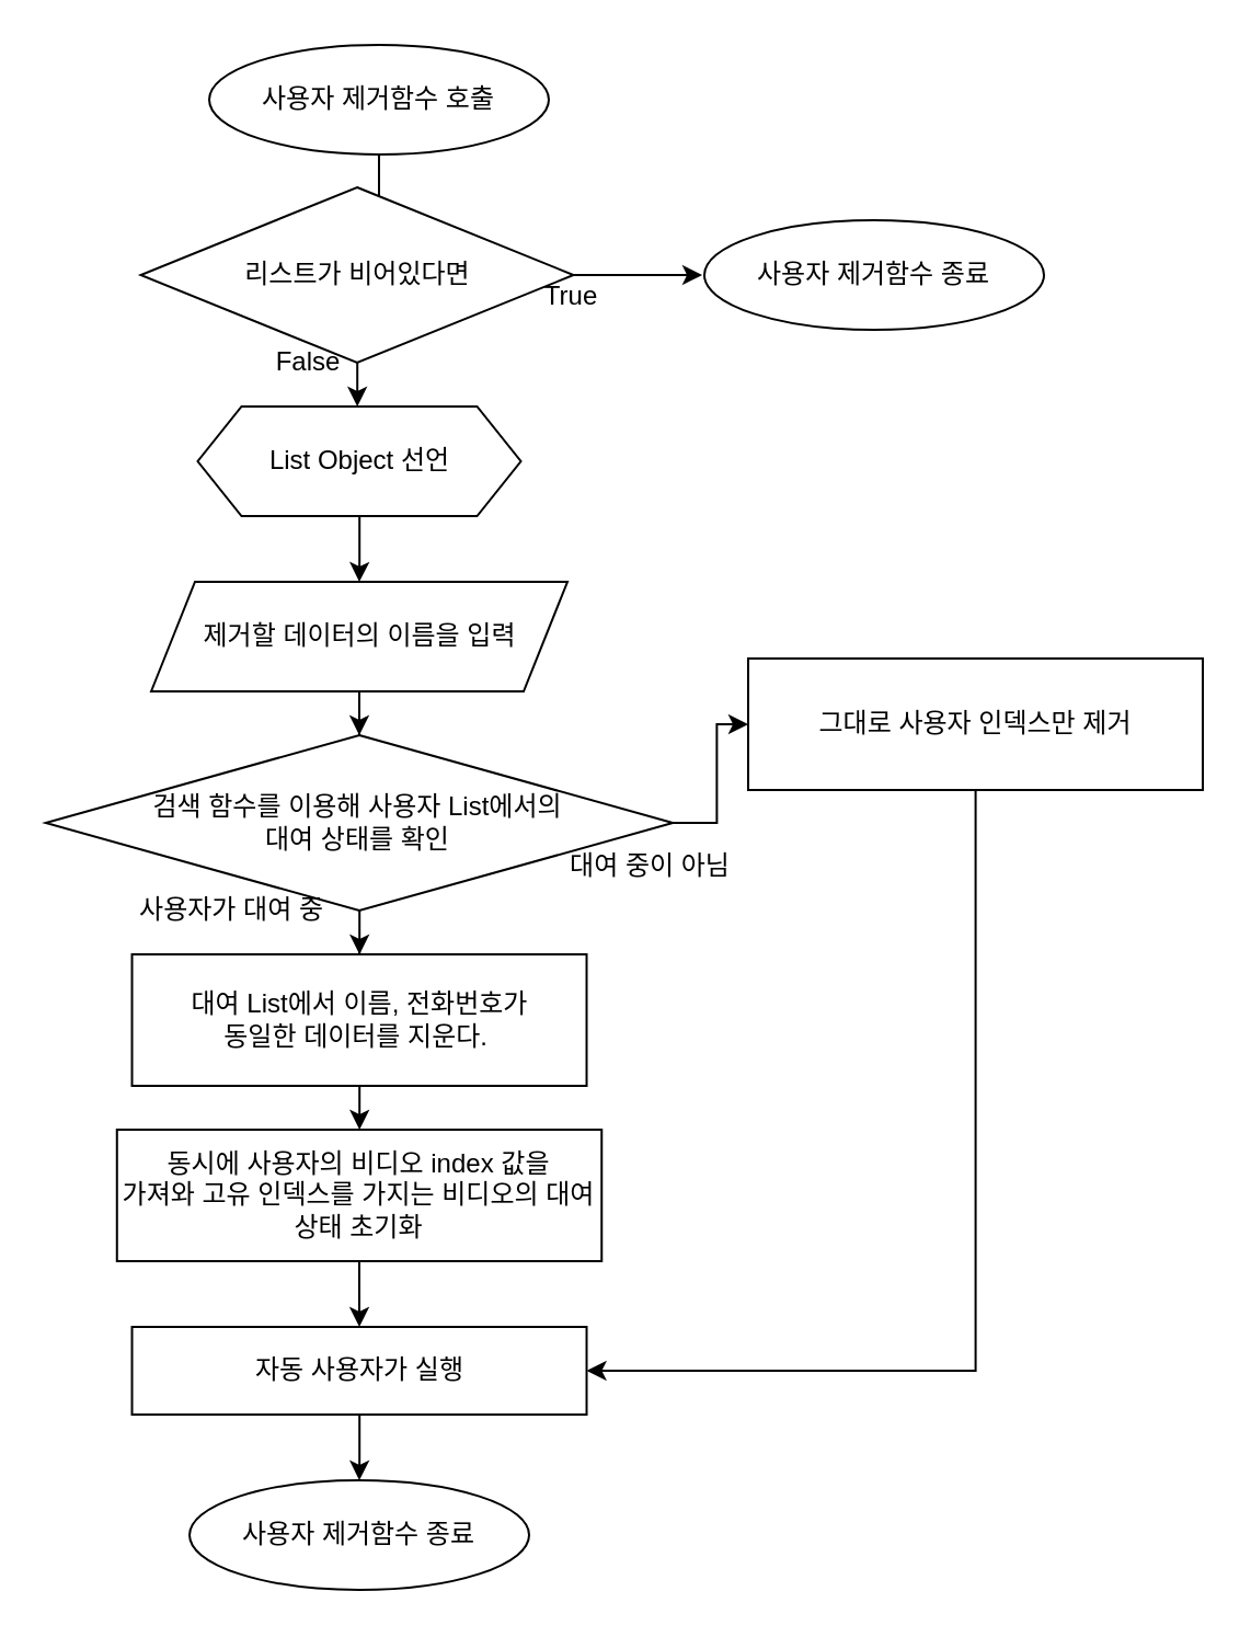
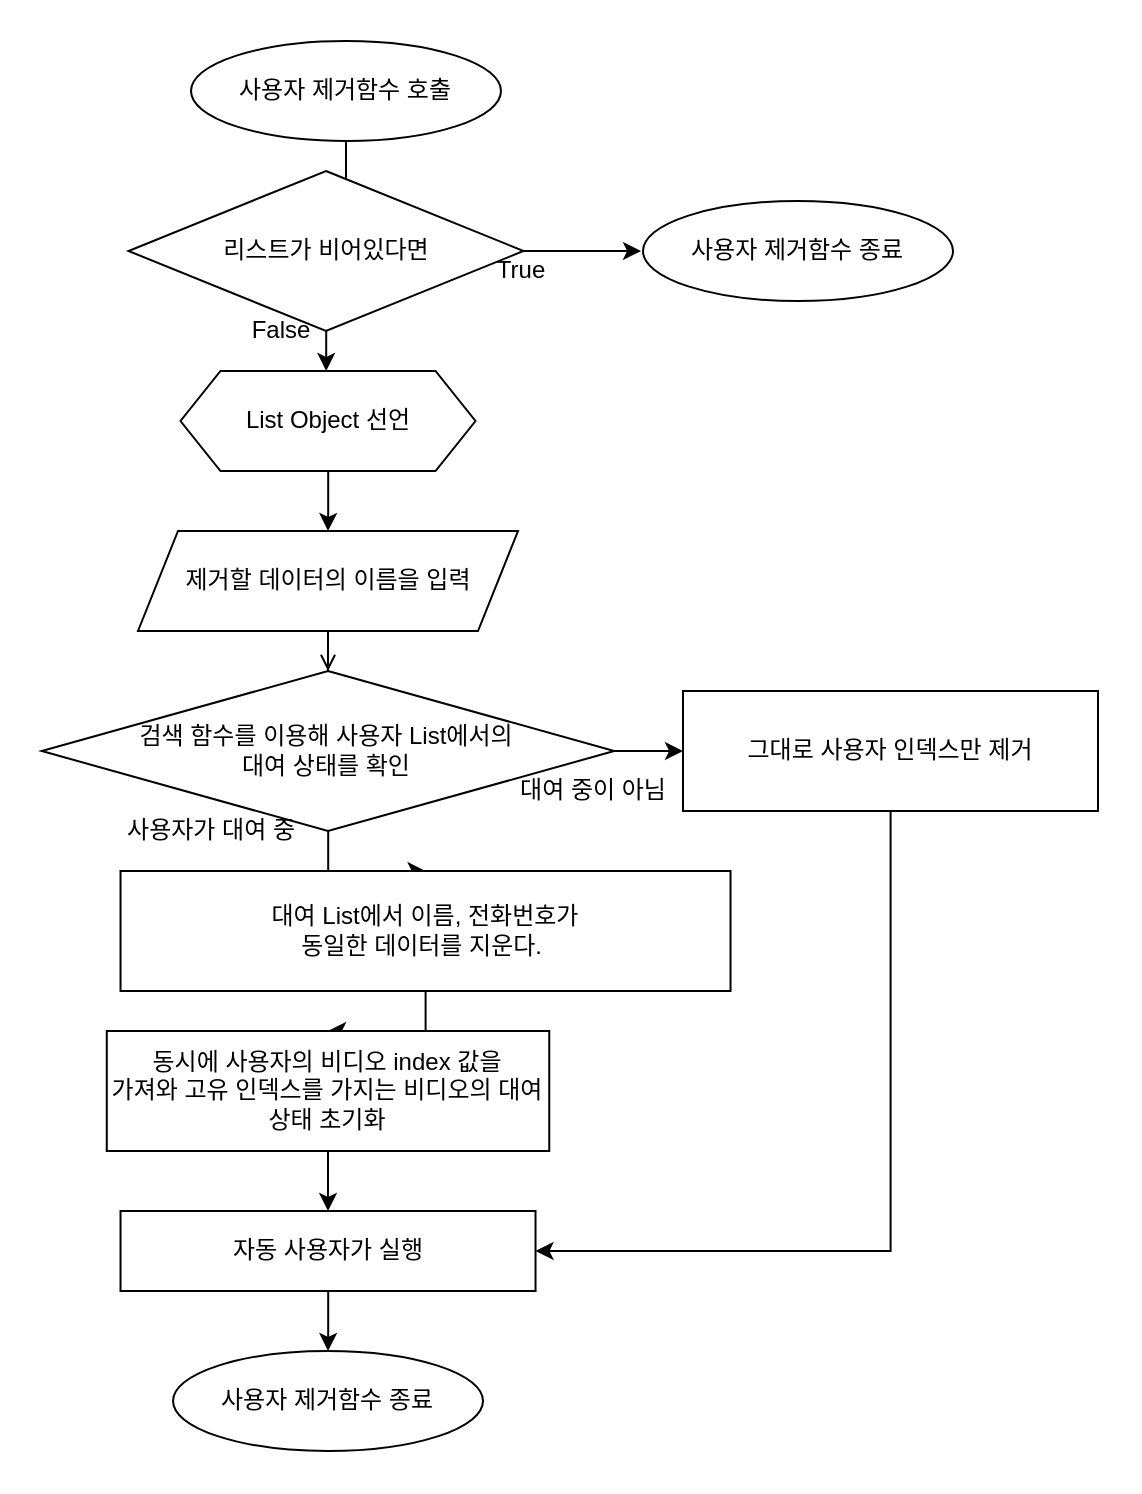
- <mxCell id="4" style="edgeStyle=orthogonalEdgeStyle;rounded=0;orthogonalLoop=1;jettySize=auto;html=1;entryX=0.5;entryY=0;entryDx=0;entryDy=0;" parent="1" source="5" target="10" edge="1"><mxGeometry relative="1" as="geometry" /></mxCell>
+ <mxCell id="4" style="edgeStyle=orthogonalEdgeStyle;rounded=0;orthogonalLoop=1;jettySize=auto;html=1;entryX=0.5;entryY=0;entryDx=0;entryDy=0;endArrow=open;" parent="1" source="5" target="10" edge="1"><mxGeometry relative="1" as="geometry" /></mxCell>
- <mxCell id="18" value="그대로 사용자 인덱스만 제거" style="rounded=0;whiteSpace=wrap;html=1;" parent="1" vertex="1"><mxGeometry x="341" y="300" width="207.5" height="60" as="geometry" /></mxCell>
+ <mxCell id="18" value="그대로 사용자 인덱스만 제거" style="rounded=0;whiteSpace=wrap;html=1;" parent="1" vertex="1"><mxGeometry x="341" y="345" width="207.5" height="60" as="geometry" /></mxCell>
- <mxCell id="12" value="대여 List에서 이름, 전화번호가 &lt;br&gt;동일한 데이터를 지운다.&amp;nbsp;" style="rounded=0;whiteSpace=wrap;html=1;" parent="1" vertex="1"><mxGeometry x="59.76" y="435" width="207.5" height="60" as="geometry" /></mxCell>
+ <mxCell id="12" value="대여 List에서 이름, 전화번호가 &lt;br&gt;동일한 데이터를 지운다.&amp;nbsp;" style="rounded=0;whiteSpace=wrap;html=1;" parent="1" vertex="1"><mxGeometry x="59.76" y="435" width="305" height="60" as="geometry" /></mxCell>
